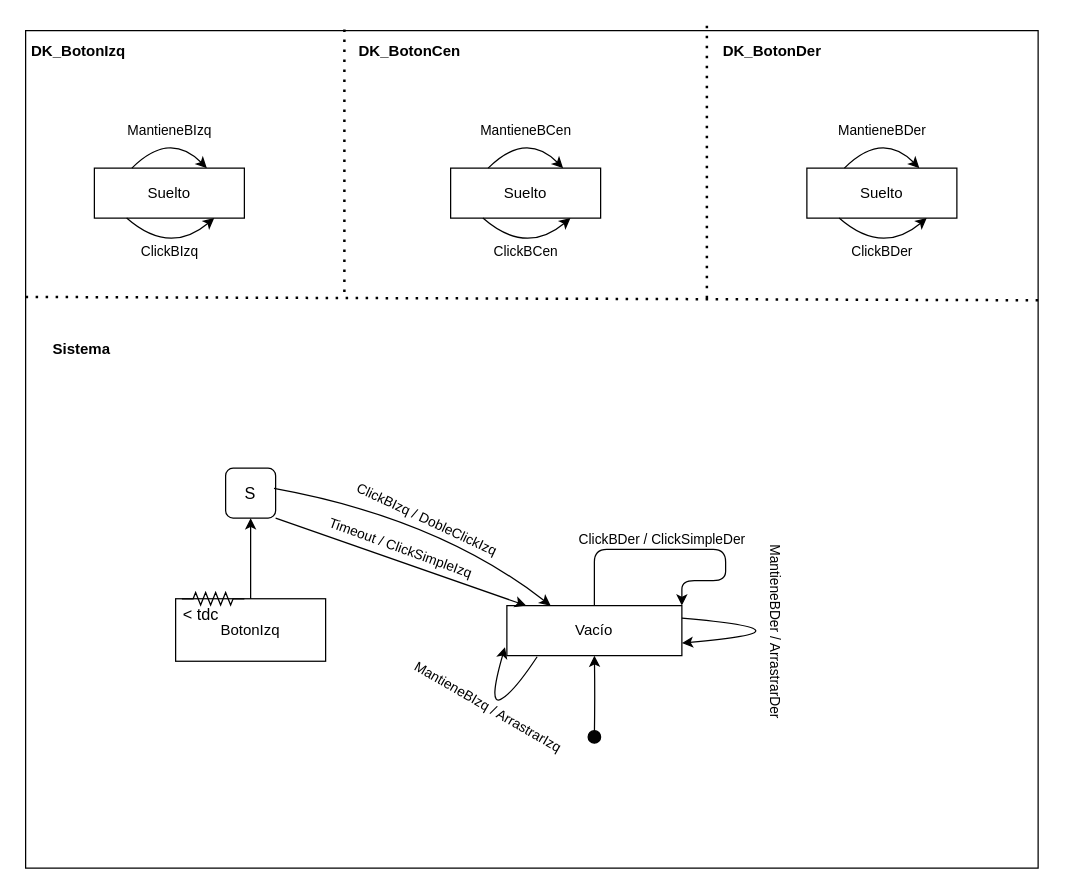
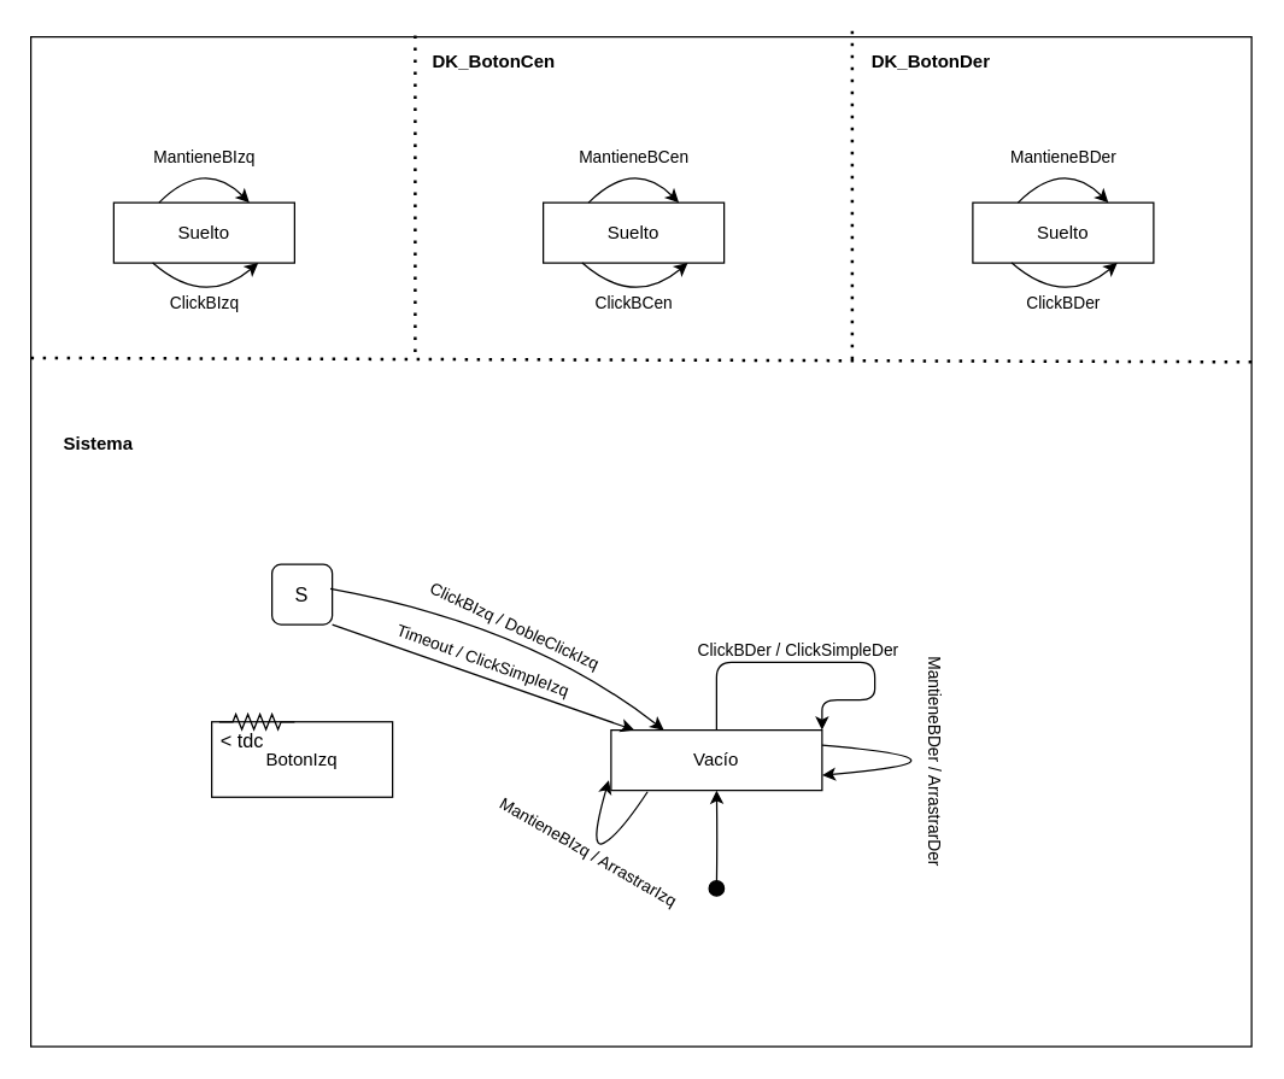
- <mxCell id="6" value="DK_BotonIzq" style="text;html=1;strokeColor=none;align=center;verticalAlign=middle;whiteSpace=wrap;rounded=0;fontStyle=1" vertex="1" parent="1"><mxGeometry x="20" y="31" width="85" height="20" as="geometry" /></mxCell>
- <mxCell id="18" value="Sistema" style="text;html=1;strokeColor=none;fillColor=none;align=center;verticalAlign=middle;whiteSpace=wrap;rounded=0;fontStyle=1" vertex="1" parent="1"><mxGeometry x="35" y="269" width="60" height="20" as="geometry" /></mxCell>
+ <mxCell id="18" value="Sistema" style="text;html=1;strokeColor=none;fillColor=none;align=center;verticalAlign=middle;whiteSpace=wrap;rounded=0;fontStyle=1" vertex="1" parent="1"><mxGeometry x="35" y="284" width="60" height="20" as="geometry" /></mxCell>
- <mxCell id="33" value="" style="endArrow=classic;html=1;fontSize=13;exitX=0.5;exitY=0;exitDx=0;exitDy=0;entryX=0.5;entryY=1;entryDx=0;entryDy=0;" edge="1" parent="1" source="23" target="32"><mxGeometry width="50" height="50" relative="1" as="geometry"><mxPoint x="450" y="404" as="sourcePoint" /><mxPoint x="500" y="354" as="targetPoint" /></mxGeometry></mxCell>
